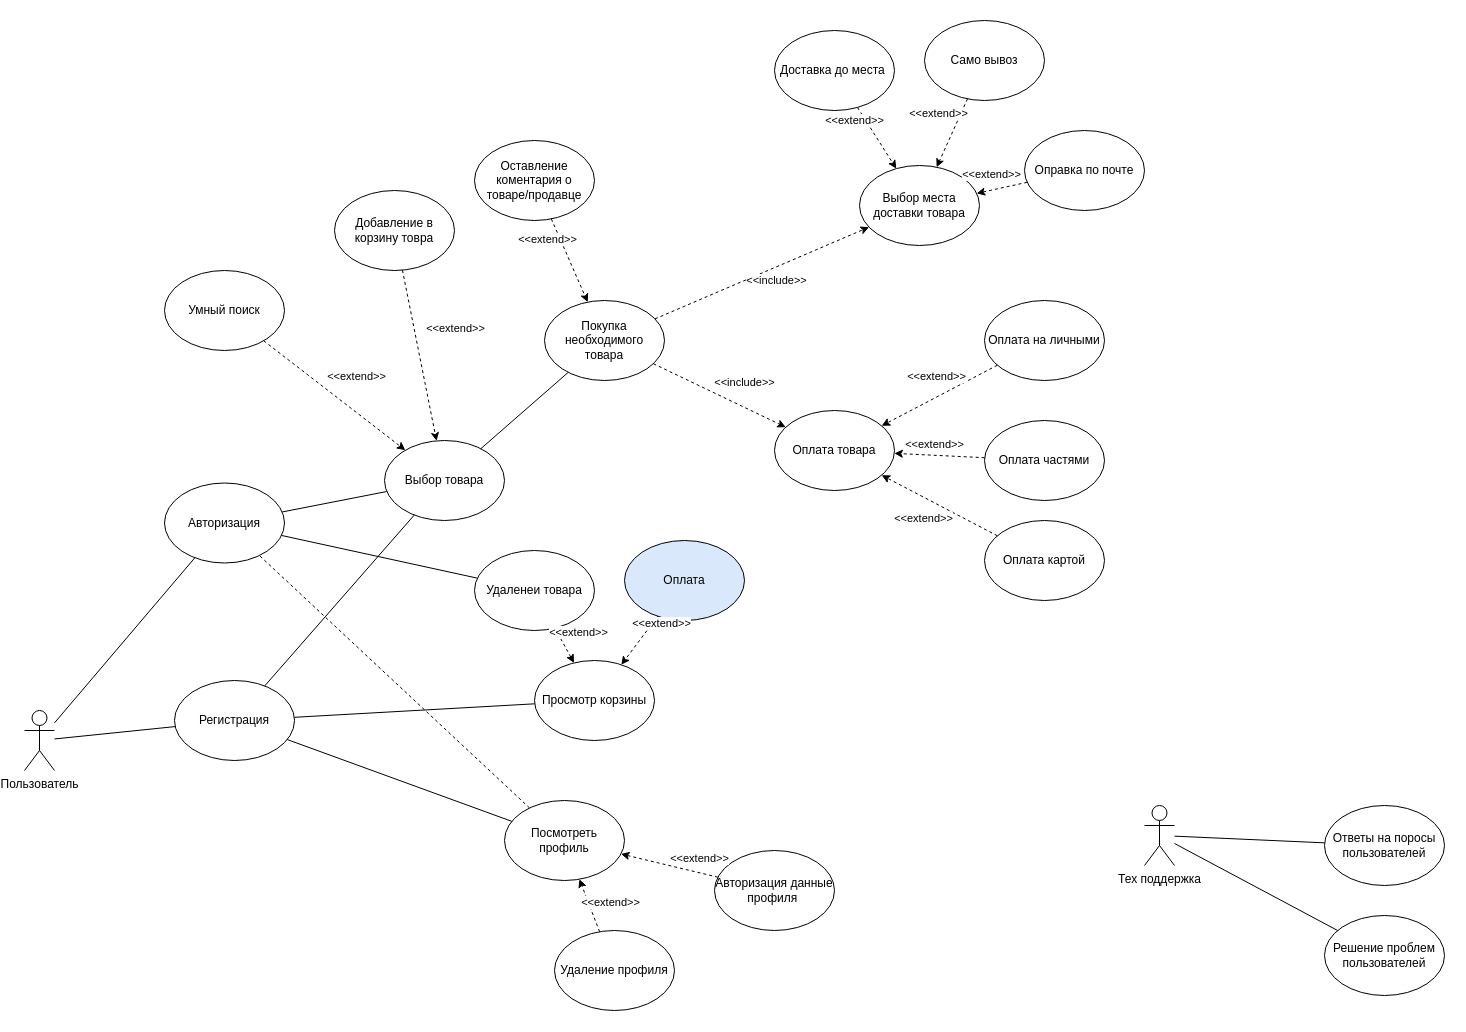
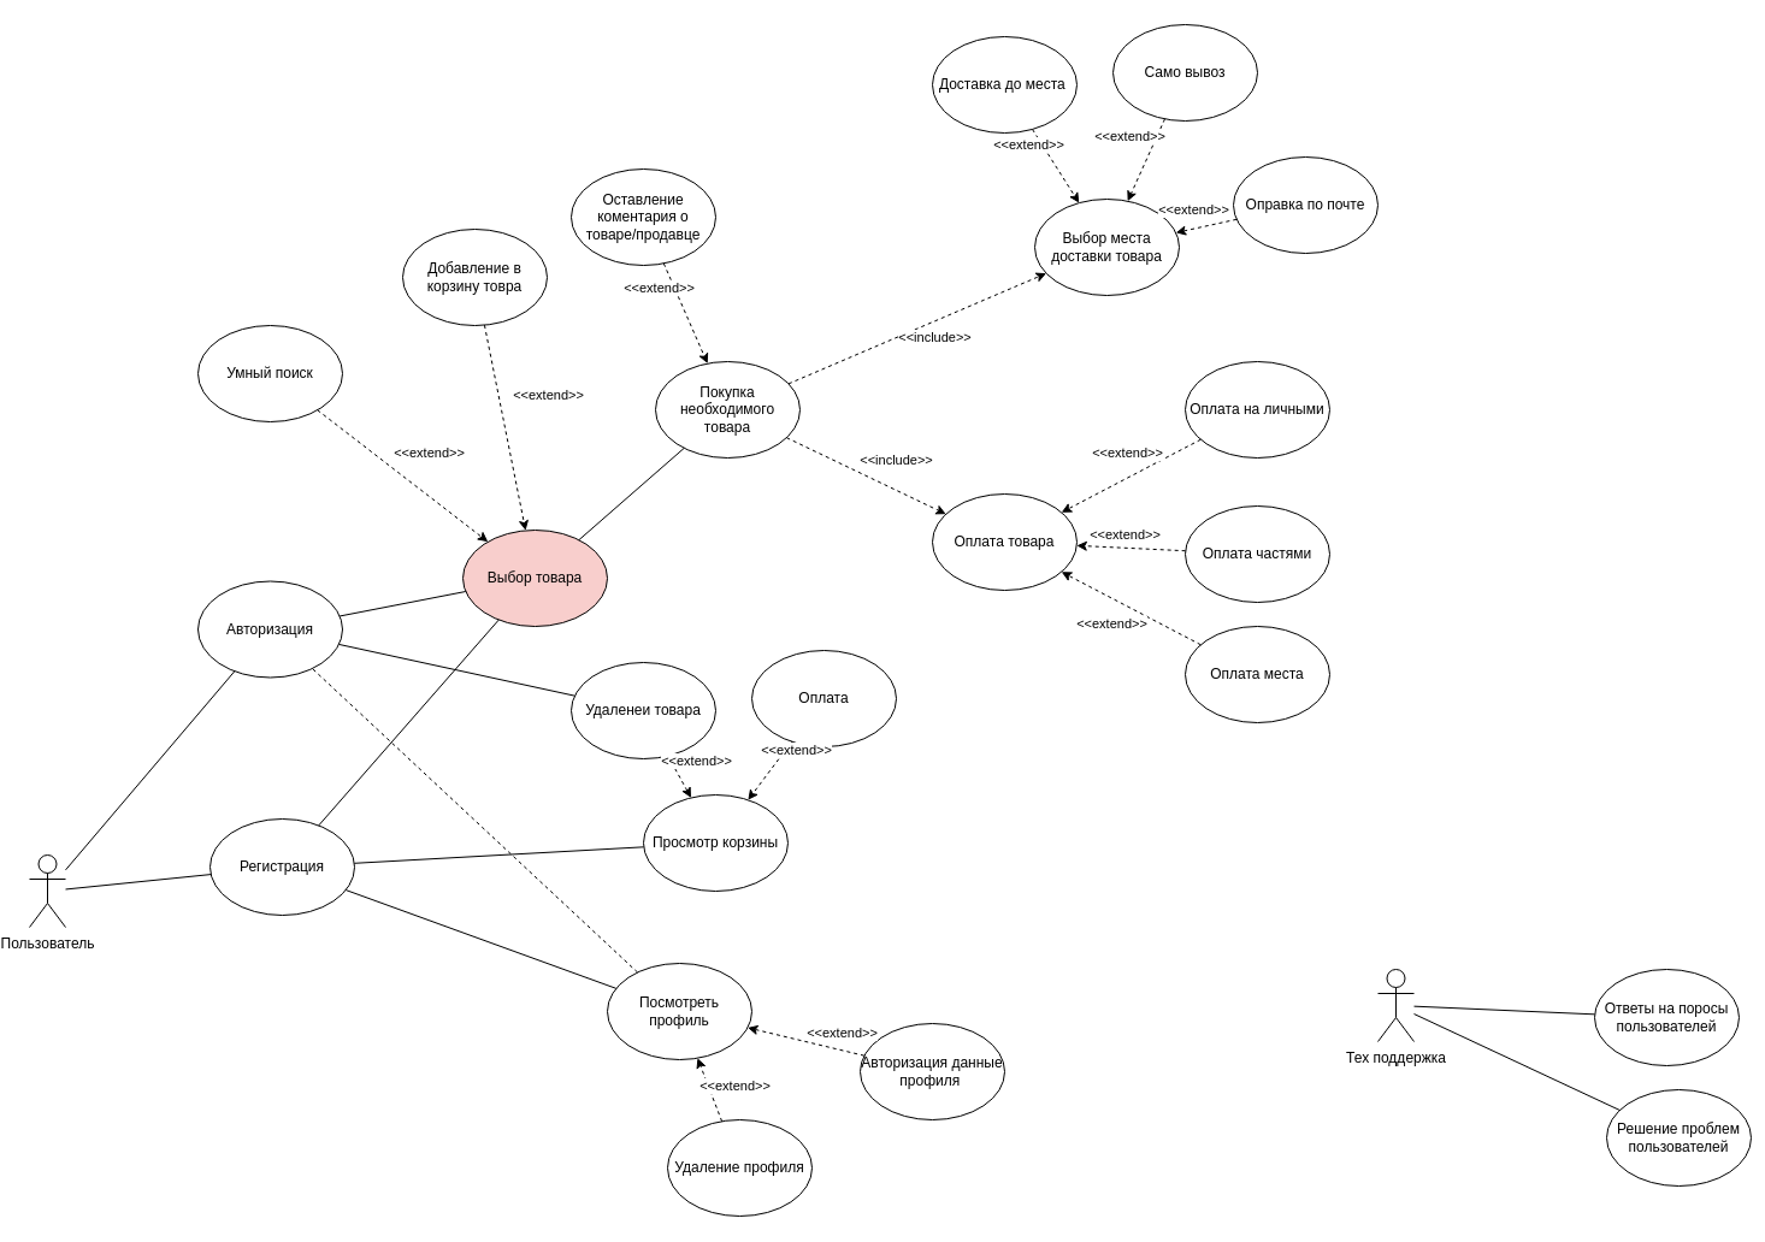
- <mxCell id="6" value="Выбор товара" style="ellipse;whiteSpace=wrap;html=1;" parent="1" vertex="1"><mxGeometry x="380" y="440" width="120" height="80" as="geometry" /></mxCell>
+ <mxCell id="6" value="Выбор товара" style="ellipse;whiteSpace=wrap;html=1;fillColor=#f8cecc;" parent="1" vertex="1"><mxGeometry x="380" y="440" width="120" height="80" as="geometry" /></mxCell>
- <mxCell id="14" value="Оплата картой" style="ellipse;whiteSpace=wrap;html=1;" parent="1" vertex="1"><mxGeometry x="980" y="520" width="120" height="80" as="geometry" /></mxCell>
+ <mxCell id="14" value="Оплата места" style="ellipse;whiteSpace=wrap;html=1;" parent="1" vertex="1"><mxGeometry x="980" y="520" width="120" height="80" as="geometry" /></mxCell>
- <mxCell id="28" value="Оплата" style="ellipse;whiteSpace=wrap;html=1;fillColor=#dae8fc;" parent="1" vertex="1"><mxGeometry x="620" y="540" width="120" height="80" as="geometry" /></mxCell>
+ <mxCell id="28" value="Оплата" style="ellipse;whiteSpace=wrap;html=1;" parent="1" vertex="1"><mxGeometry x="620" y="540" width="120" height="80" as="geometry" /></mxCell>
- <mxCell id="57" value="Решение проблем пользователей" style="ellipse;whiteSpace=wrap;html=1;" parent="1" vertex="1"><mxGeometry x="1320" y="915" width="120" height="80" as="geometry" /></mxCell>
+ <mxCell id="57" value="Решение проблем пользователей" style="ellipse;whiteSpace=wrap;html=1;" parent="1" vertex="1"><mxGeometry x="1330" y="905" width="120" height="80" as="geometry" /></mxCell>
